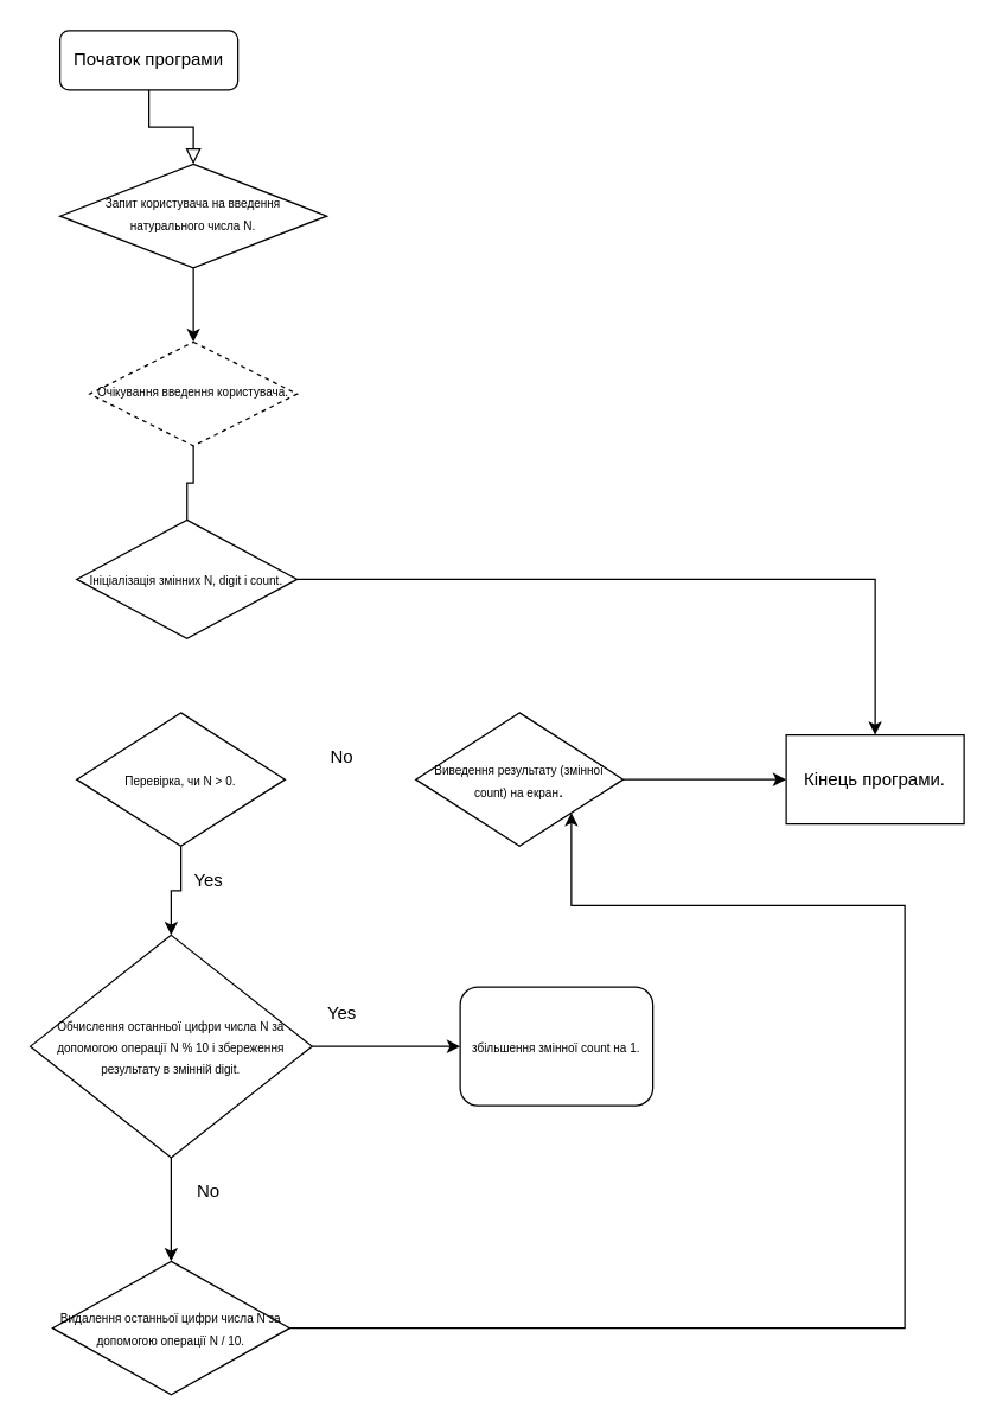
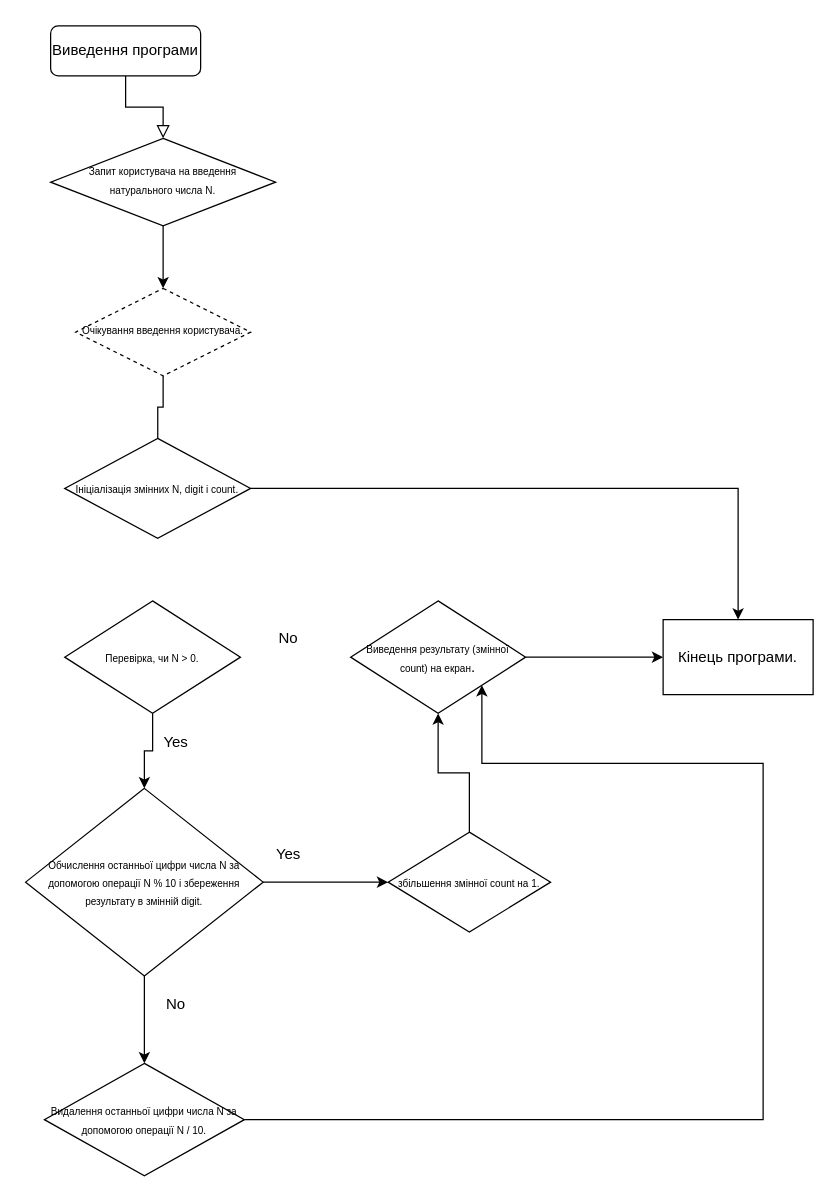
- <mxCell id="3" value="Початок програми" style="rounded=1;whiteSpace=wrap;html=1;fontSize=12;glass=0;strokeWidth=1;shadow=0;" parent="1" vertex="1"><mxGeometry x="40" y="20" width="120" height="40" as="geometry" /></mxCell>
+ <mxCell id="3" value="Виведення програми" style="rounded=1;whiteSpace=wrap;html=1;fontSize=12;glass=0;strokeWidth=1;shadow=0;" parent="1" vertex="1"><mxGeometry x="40" y="20" width="120" height="40" as="geometry" /></mxCell>
+ <mxCell id="19" value="" style="edgeStyle=orthogonalEdgeStyle;rounded=0;orthogonalLoop=1;jettySize=auto;html=1;" edge="1" parent="1" source="20" target="13"><mxGeometry relative="1" as="geometry" /></mxCell>
- <mxCell id="20" value="&lt;font style=&quot;font-size: 8px;&quot;&gt;збільшення змінної count на 1.&lt;/font&gt;" style="whiteSpace=wrap;html=1;rounded=1;" vertex="1" parent="1"><mxGeometry x="310" y="665" width="130" height="80" as="geometry" /></mxCell>
+ <mxCell id="20" value="&lt;font style=&quot;font-size: 8px;&quot;&gt;збільшення змінної count на 1.&lt;/font&gt;" style="rhombus;whiteSpace=wrap;html=1;" vertex="1" parent="1"><mxGeometry x="310" y="665" width="130" height="80" as="geometry" /></mxCell>
